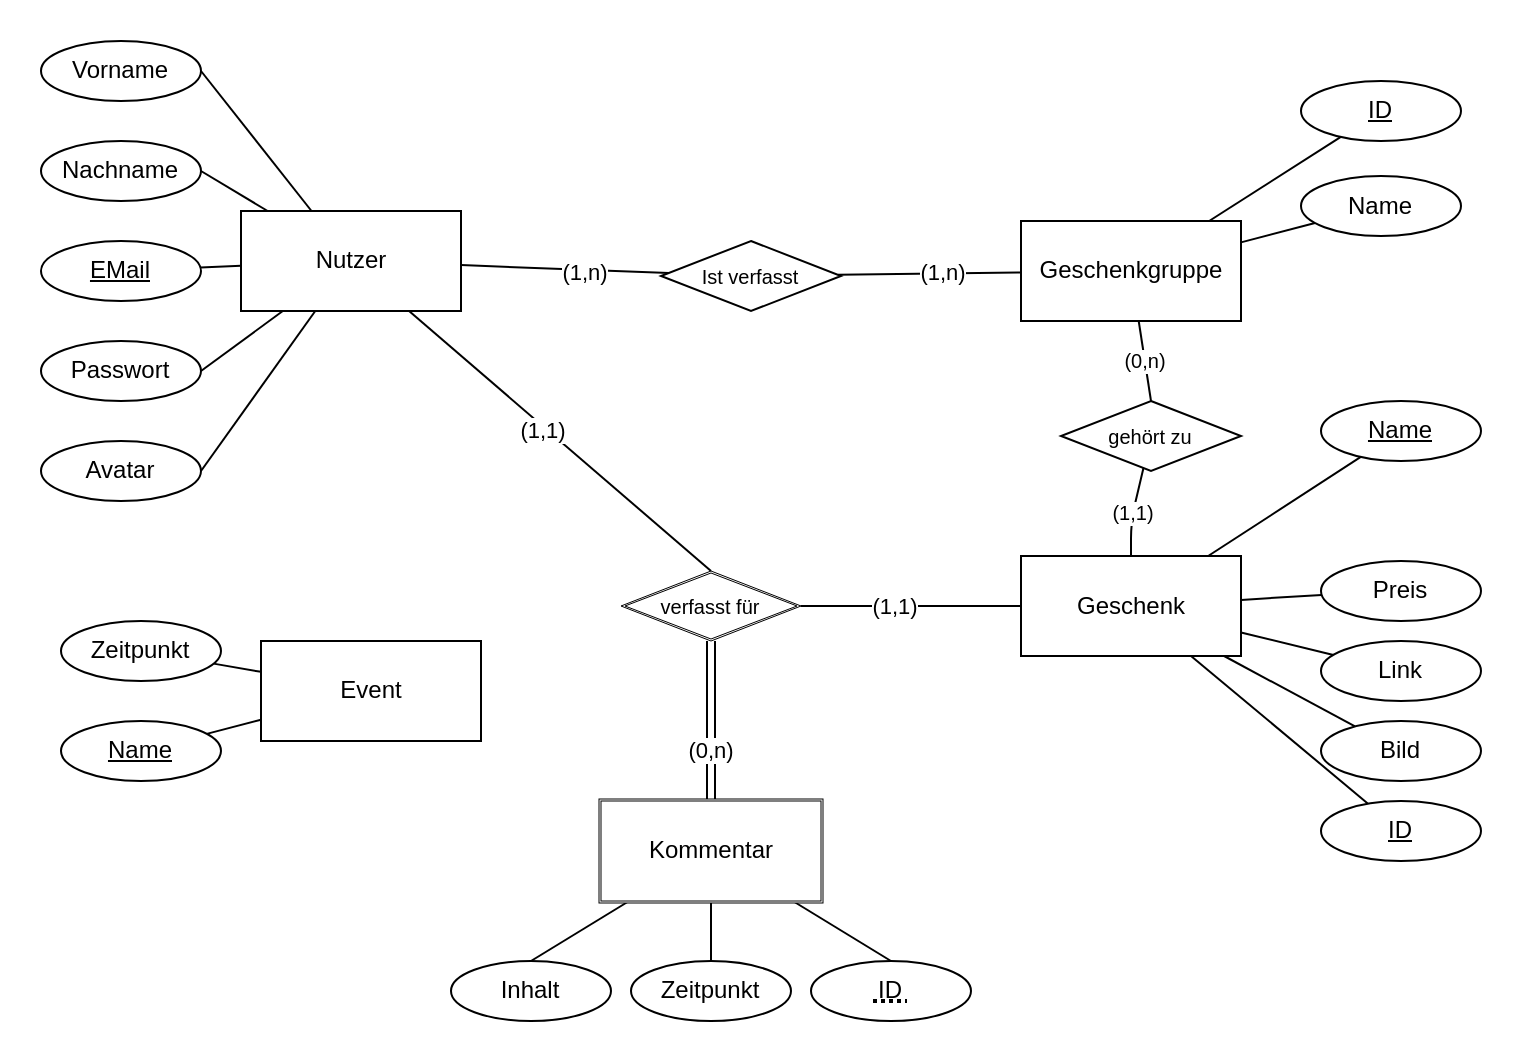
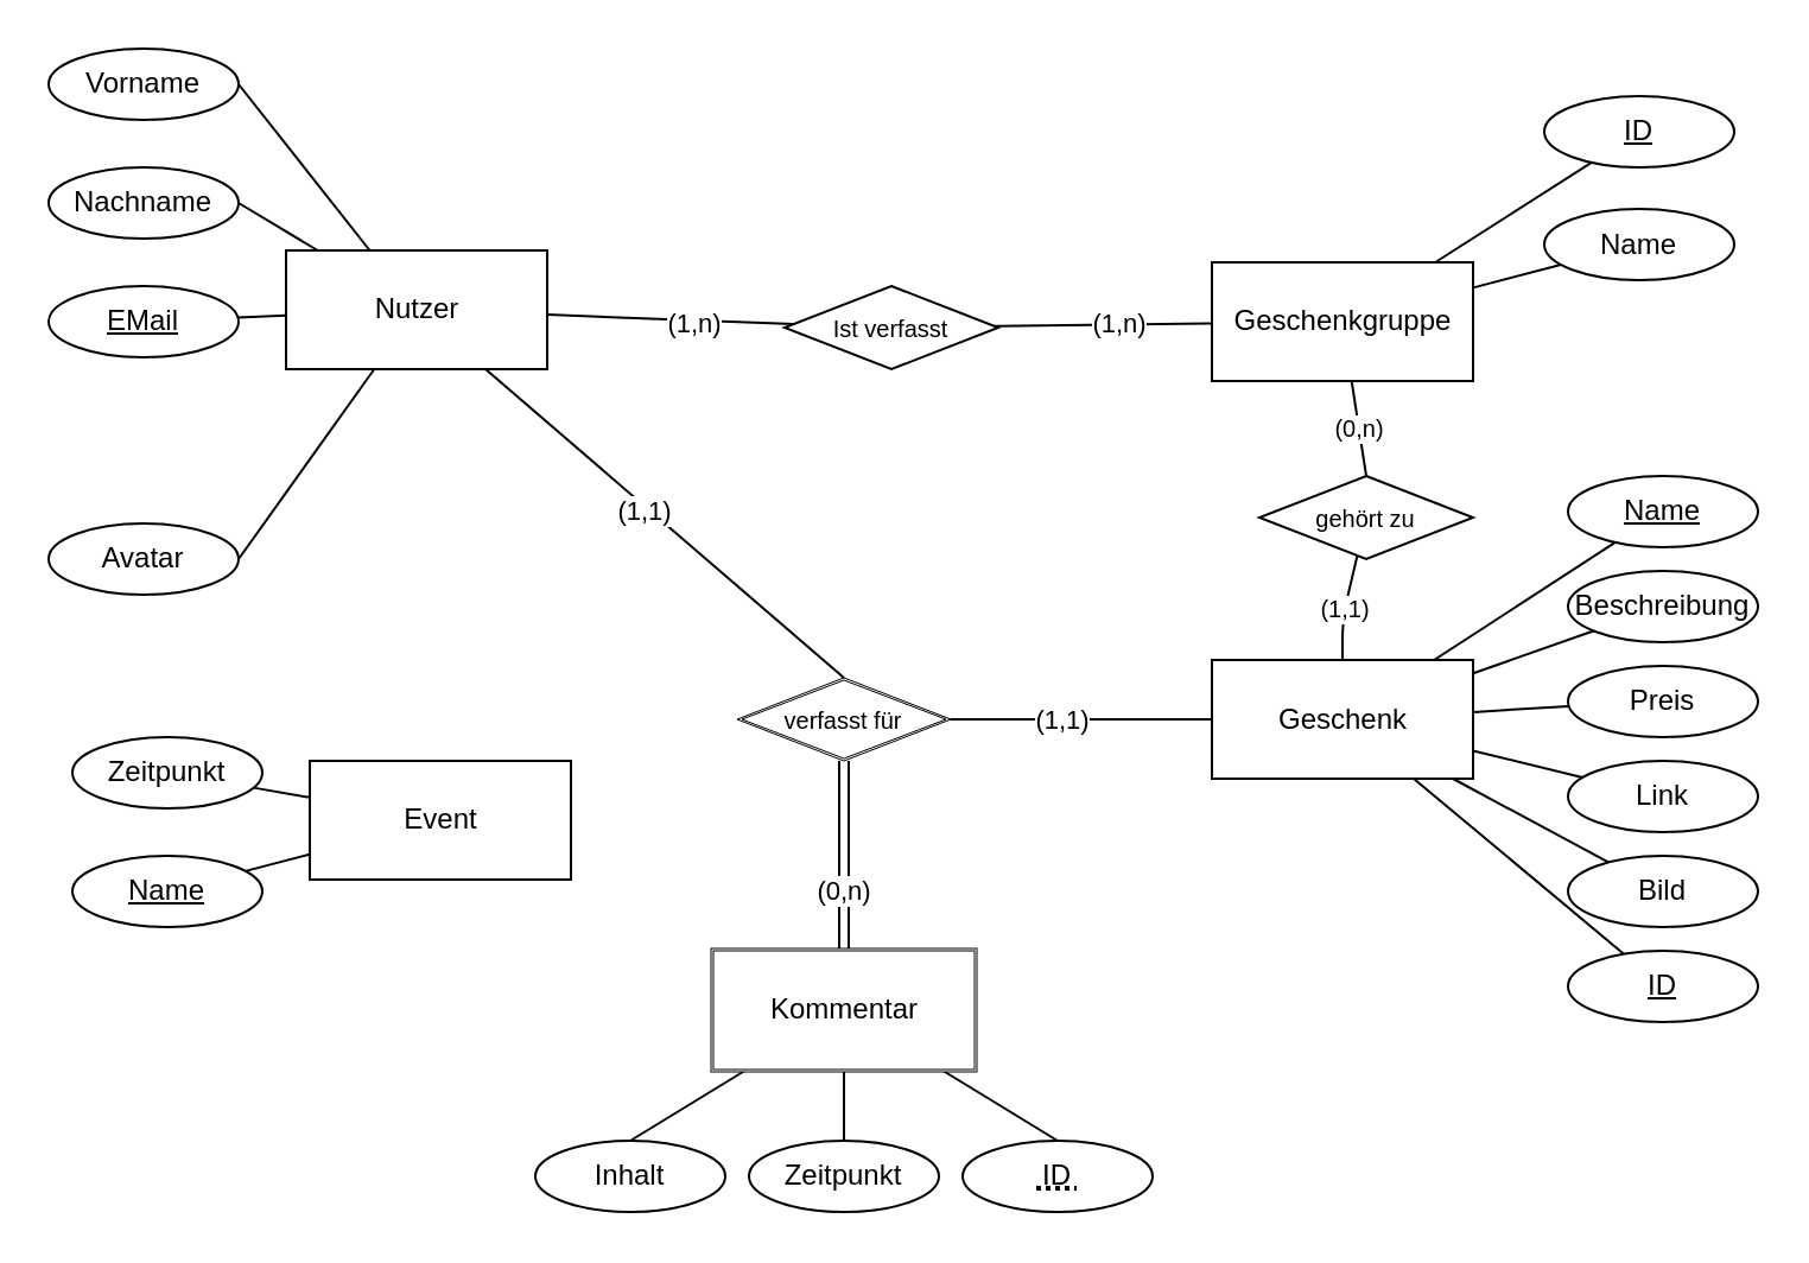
- <mxCell id="7" style="edgeStyle=none;html=1;entryX=1;entryY=0.5;entryDx=0;entryDy=0;fontSize=10;endArrow=none;endFill=0;" parent="1" source="9" target="13" edge="1"><mxGeometry relative="1" as="geometry" /></mxCell>
- <mxCell id="13" value="Passwort" style="ellipse;whiteSpace=wrap;html=1;" parent="1" vertex="1"><mxGeometry x="20" y="170" width="80" height="30" as="geometry" /></mxCell>
+ <mxCell id="30" value="Beschreibung" style="ellipse;whiteSpace=wrap;html=1;" parent="1" vertex="1"><mxGeometry x="660" y="240" width="80" height="30" as="geometry" /></mxCell>
+ <mxCell id="29" style="edgeStyle=none;html=1;fontSize=10;endArrow=none;endFill=0;" parent="1" source="30" target="26" edge="1"><mxGeometry relative="1" as="geometry" /></mxCell>
